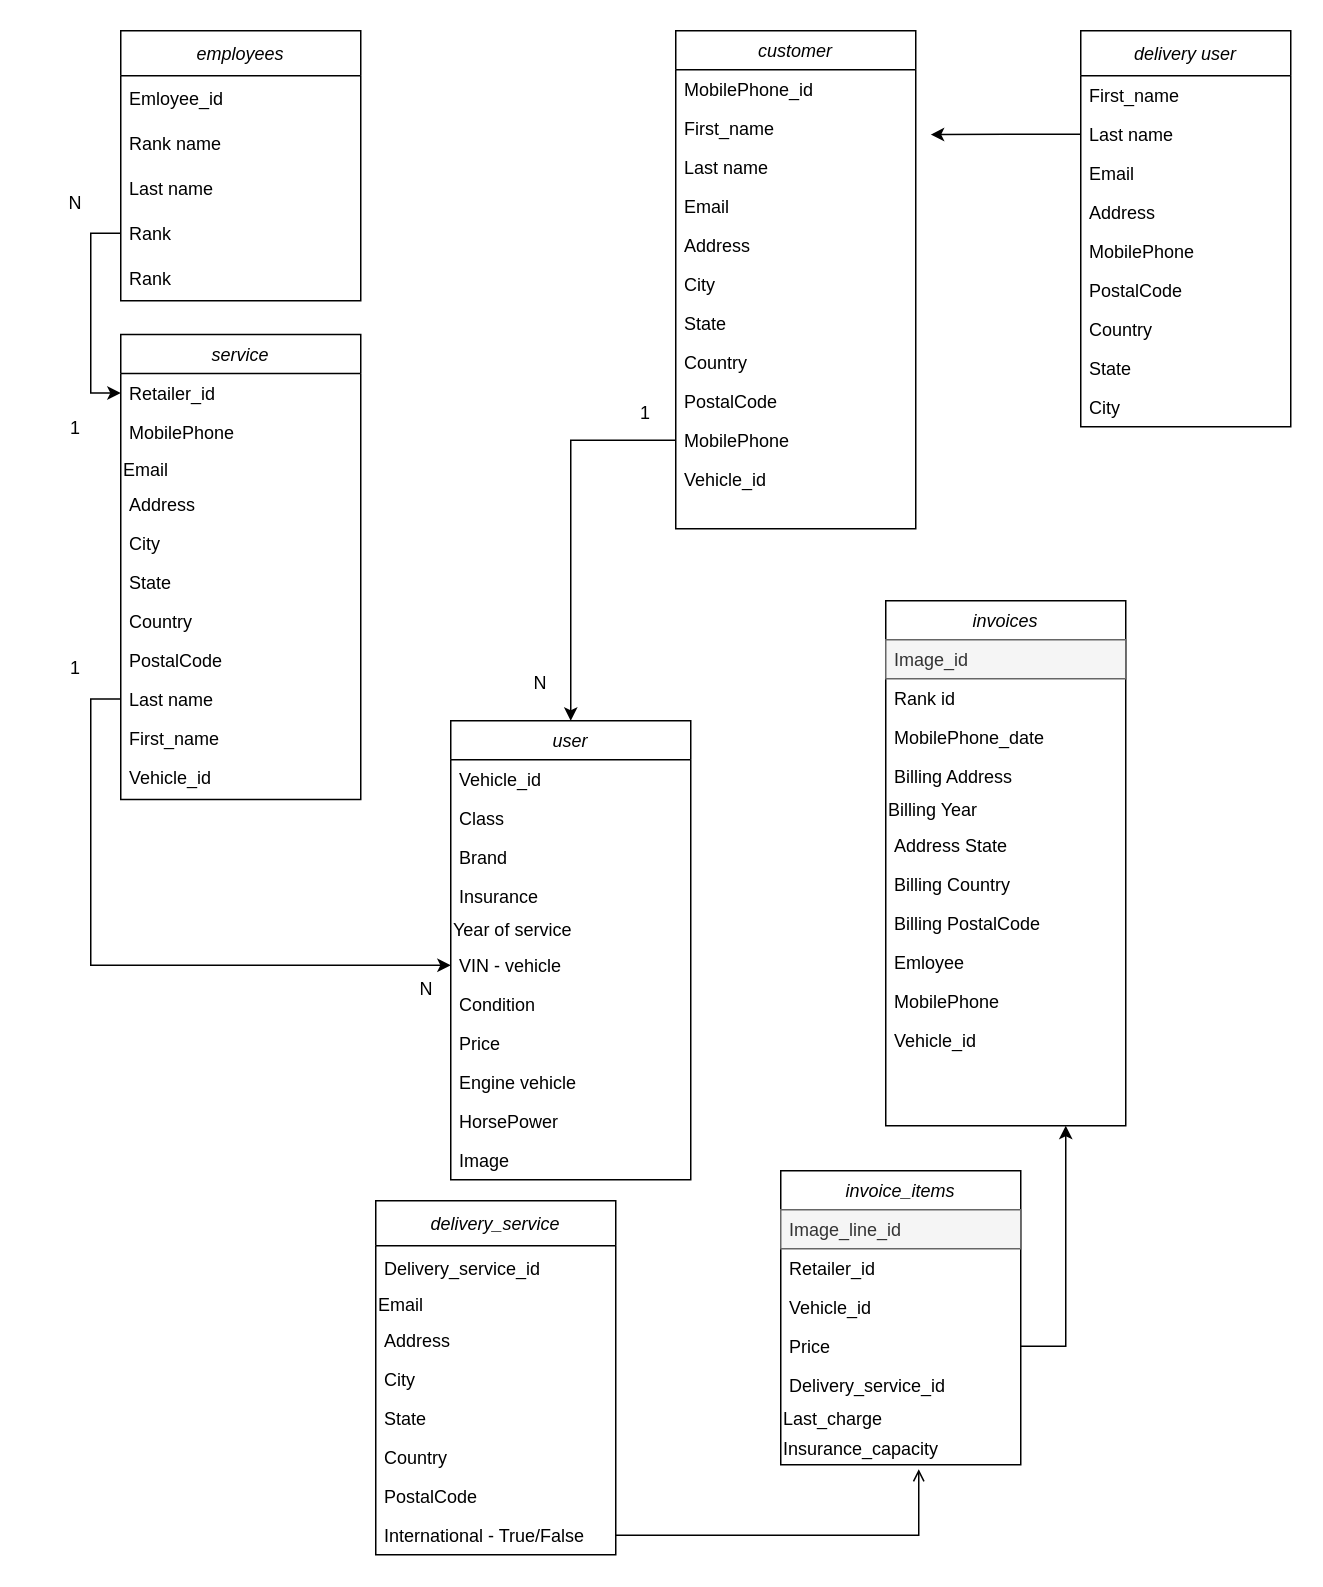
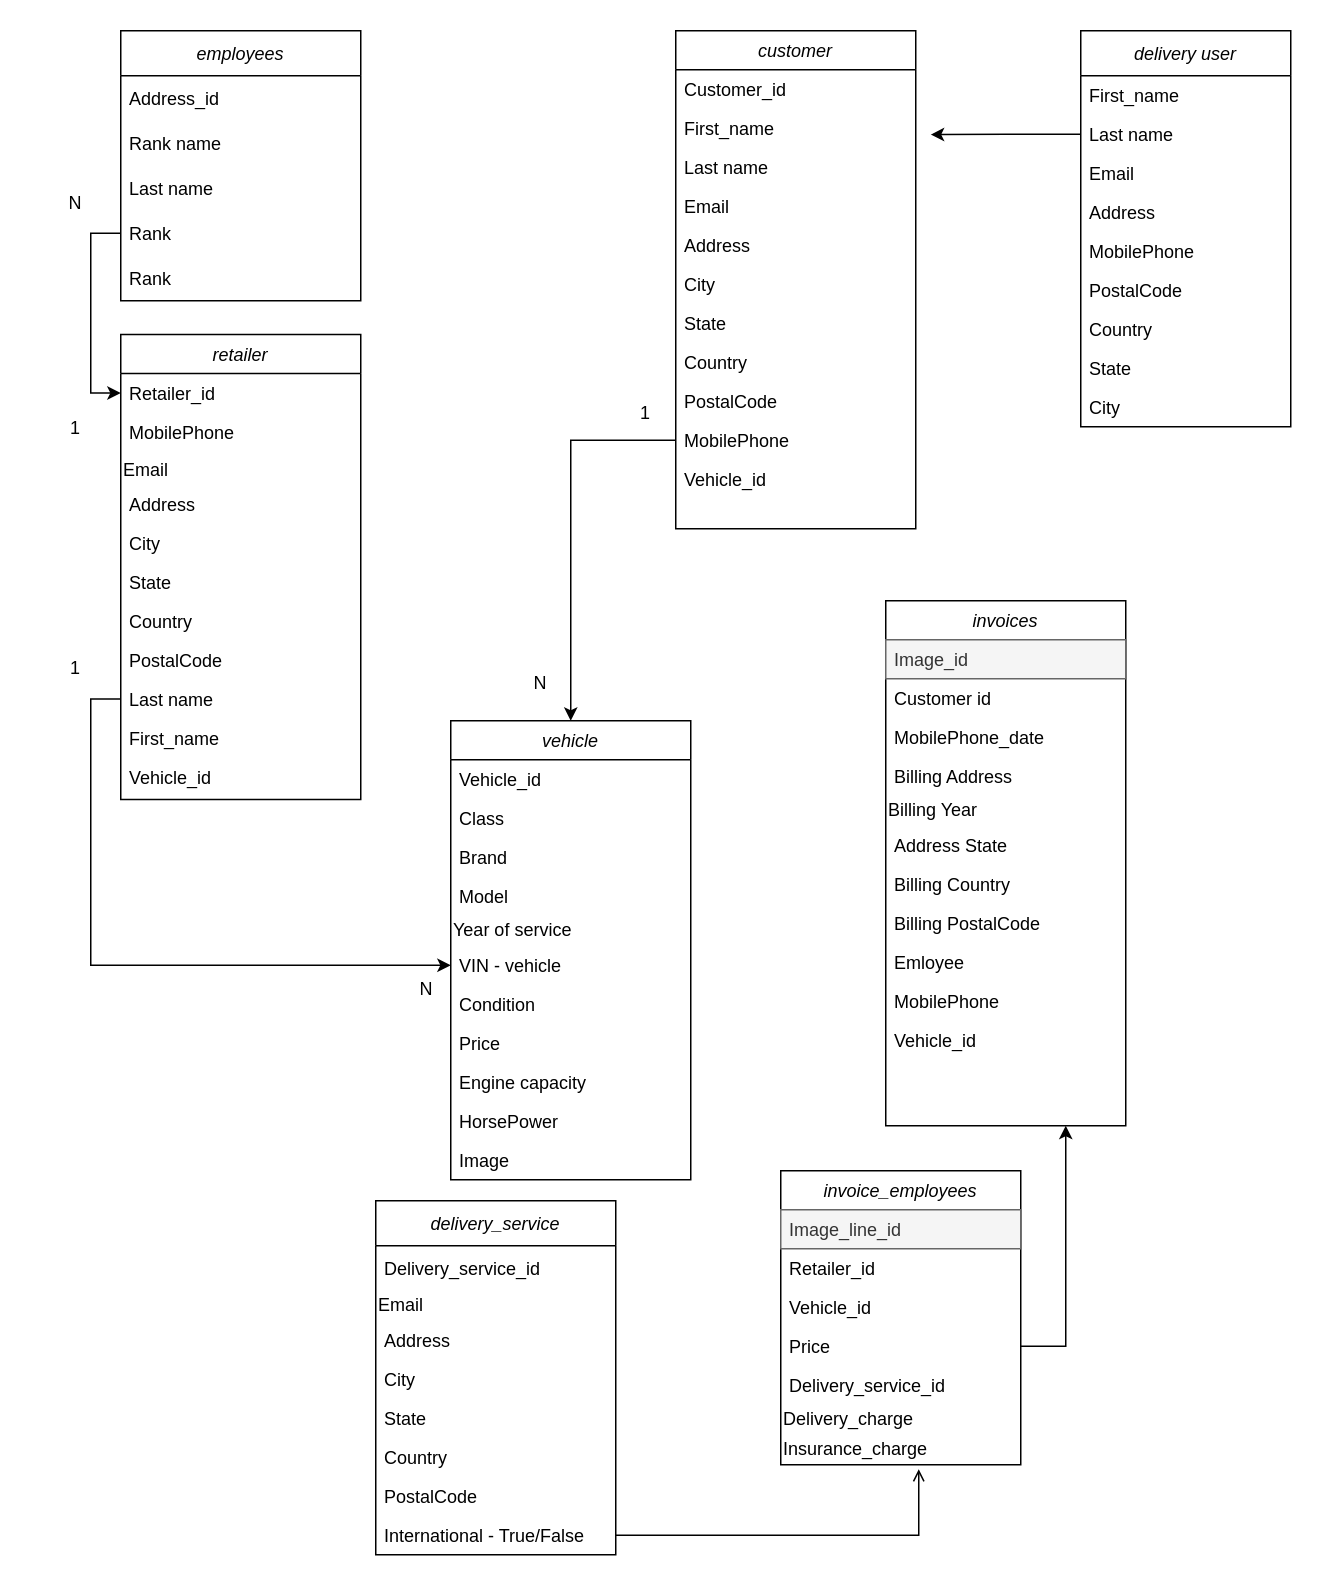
- <mxCell id="3" value="MobilePhone_id" style="text;align=left;verticalAlign=top;spacingLeft=4;spacingRight=4;overflow=hidden;rotatable=0;points=[[0,0.5],[1,0.5]];portConstraint=eastwest;" parent="2" vertex="1"><mxGeometry y="26" width="160" height="26" as="geometry" /></mxCell>
+ <mxCell id="3" value="Customer_id" style="text;align=left;verticalAlign=top;spacingLeft=4;spacingRight=4;overflow=hidden;rotatable=0;points=[[0,0.5],[1,0.5]];portConstraint=eastwest;" parent="2" vertex="1"><mxGeometry y="26" width="160" height="26" as="geometry" /></mxCell>
- <mxCell id="59" value="Emloyee_id" style="text;strokeColor=none;fillColor=none;align=left;verticalAlign=middle;spacingLeft=4;spacingRight=4;overflow=hidden;points=[[0,0.5],[1,0.5]];portConstraint=eastwest;rotatable=0;shadow=0;" vertex="1" parent="58"><mxGeometry y="30" width="160" height="30" as="geometry" /></mxCell>
+ <mxCell id="59" value="Address_id" style="text;strokeColor=none;fillColor=none;align=left;verticalAlign=middle;spacingLeft=4;spacingRight=4;overflow=hidden;points=[[0,0.5],[1,0.5]];portConstraint=eastwest;rotatable=0;shadow=0;" vertex="1" parent="58"><mxGeometry y="30" width="160" height="30" as="geometry" /></mxCell>
- <mxCell id="14" value="service" style="swimlane;fontStyle=2;align=center;verticalAlign=top;childLayout=stackLayout;horizontal=1;startSize=26;horizontalStack=0;resizeParent=1;resizeLast=0;collapsible=1;marginBottom=0;rounded=0;shadow=0;strokeWidth=1;" vertex="1" parent="1"><mxGeometry x="80" y="222.5" width="160" height="310" as="geometry"><mxRectangle x="30" y="212.5" width="160" height="26" as="alternateBounds" /></mxGeometry></mxCell>
+ <mxCell id="14" value="retailer" style="swimlane;fontStyle=2;align=center;verticalAlign=top;childLayout=stackLayout;horizontal=1;startSize=26;horizontalStack=0;resizeParent=1;resizeLast=0;collapsible=1;marginBottom=0;rounded=0;shadow=0;strokeWidth=1;" vertex="1" parent="1"><mxGeometry x="80" y="222.5" width="160" height="310" as="geometry"><mxRectangle x="30" y="212.5" width="160" height="26" as="alternateBounds" /></mxGeometry></mxCell>
- <mxCell id="40" value="Rank id" style="text;align=left;verticalAlign=top;spacingLeft=4;spacingRight=4;overflow=hidden;rotatable=0;points=[[0,0.5],[1,0.5]];portConstraint=eastwest;" vertex="1" parent="38"><mxGeometry y="52" width="160" height="26" as="geometry" /></mxCell>
+ <mxCell id="40" value="Customer id" style="text;align=left;verticalAlign=top;spacingLeft=4;spacingRight=4;overflow=hidden;rotatable=0;points=[[0,0.5],[1,0.5]];portConstraint=eastwest;" vertex="1" parent="38"><mxGeometry y="52" width="160" height="26" as="geometry" /></mxCell>
- <mxCell id="26" value="user" style="swimlane;fontStyle=2;align=center;verticalAlign=top;childLayout=stackLayout;horizontal=1;startSize=26;horizontalStack=0;resizeParent=1;resizeLast=0;collapsible=1;marginBottom=0;rounded=0;shadow=0;strokeWidth=1;" vertex="1" parent="1"><mxGeometry x="300" y="480" width="160" height="306" as="geometry"><mxRectangle x="200" y="470" width="160" height="26" as="alternateBounds" /></mxGeometry></mxCell>
+ <mxCell id="26" value="vehicle" style="swimlane;fontStyle=2;align=center;verticalAlign=top;childLayout=stackLayout;horizontal=1;startSize=26;horizontalStack=0;resizeParent=1;resizeLast=0;collapsible=1;marginBottom=0;rounded=0;shadow=0;strokeWidth=1;" vertex="1" parent="1"><mxGeometry x="300" y="480" width="160" height="306" as="geometry"><mxRectangle x="200" y="470" width="160" height="26" as="alternateBounds" /></mxGeometry></mxCell>
- <mxCell id="30" value="Insurance" style="text;align=left;verticalAlign=top;spacingLeft=4;spacingRight=4;overflow=hidden;rotatable=0;points=[[0,0.5],[1,0.5]];portConstraint=eastwest;rounded=0;shadow=0;html=0;" vertex="1" parent="26"><mxGeometry y="104" width="160" height="26" as="geometry" /></mxCell>
+ <mxCell id="30" value="Model" style="text;align=left;verticalAlign=top;spacingLeft=4;spacingRight=4;overflow=hidden;rotatable=0;points=[[0,0.5],[1,0.5]];portConstraint=eastwest;rounded=0;shadow=0;html=0;" vertex="1" parent="26"><mxGeometry y="104" width="160" height="26" as="geometry" /></mxCell>
- <mxCell id="35" value="Engine vehicle" style="text;align=left;verticalAlign=top;spacingLeft=4;spacingRight=4;overflow=hidden;rotatable=0;points=[[0,0.5],[1,0.5]];portConstraint=eastwest;rounded=0;shadow=0;html=0;" vertex="1" parent="26"><mxGeometry y="228" width="160" height="26" as="geometry" /></mxCell>
+ <mxCell id="35" value="Engine capacity" style="text;align=left;verticalAlign=top;spacingLeft=4;spacingRight=4;overflow=hidden;rotatable=0;points=[[0,0.5],[1,0.5]];portConstraint=eastwest;rounded=0;shadow=0;html=0;" vertex="1" parent="26"><mxGeometry y="228" width="160" height="26" as="geometry" /></mxCell>
- <mxCell id="50" value="invoice_items" style="swimlane;fontStyle=2;align=center;verticalAlign=top;childLayout=stackLayout;horizontal=1;startSize=26;horizontalStack=0;resizeParent=1;resizeLast=0;collapsible=1;marginBottom=0;rounded=0;shadow=0;strokeWidth=1;" vertex="1" parent="1"><mxGeometry x="520" y="780" width="160" height="196" as="geometry"><mxRectangle x="230" y="140" width="160" height="26" as="alternateBounds" /></mxGeometry></mxCell>
+ <mxCell id="50" value="invoice_employees" style="swimlane;fontStyle=2;align=center;verticalAlign=top;childLayout=stackLayout;horizontal=1;startSize=26;horizontalStack=0;resizeParent=1;resizeLast=0;collapsible=1;marginBottom=0;rounded=0;shadow=0;strokeWidth=1;" vertex="1" parent="1"><mxGeometry x="520" y="780" width="160" height="196" as="geometry"><mxRectangle x="230" y="140" width="160" height="26" as="alternateBounds" /></mxGeometry></mxCell>
- <mxCell id="56" value="Last_charge" style="text;html=1;resizable=0;autosize=1;align=left;verticalAlign=middle;points=[];fillColor=none;strokeColor=none;rounded=0;" vertex="1" parent="50"><mxGeometry y="156" width="160" height="20" as="geometry" /></mxCell>
+ <mxCell id="56" value="Delivery_charge" style="text;html=1;resizable=0;autosize=1;align=left;verticalAlign=middle;points=[];fillColor=none;strokeColor=none;rounded=0;" vertex="1" parent="50"><mxGeometry y="156" width="160" height="20" as="geometry" /></mxCell>
- <mxCell id="57" value="Insurance_capacity" style="text;html=1;resizable=0;autosize=1;align=left;verticalAlign=middle;points=[];fillColor=none;strokeColor=none;rounded=0;" vertex="1" parent="50"><mxGeometry y="176" width="160" height="20" as="geometry" /></mxCell>
+ <mxCell id="57" value="Insurance_charge" style="text;html=1;resizable=0;autosize=1;align=left;verticalAlign=middle;points=[];fillColor=none;strokeColor=none;rounded=0;" vertex="1" parent="50"><mxGeometry y="176" width="160" height="20" as="geometry" /></mxCell>
